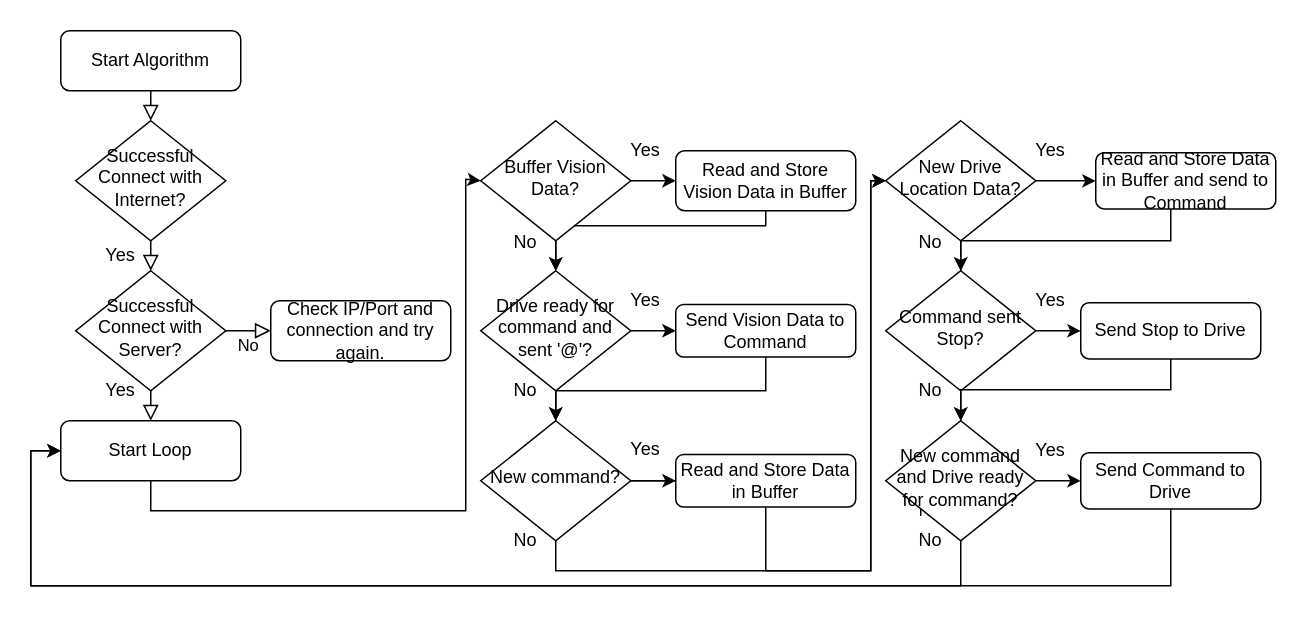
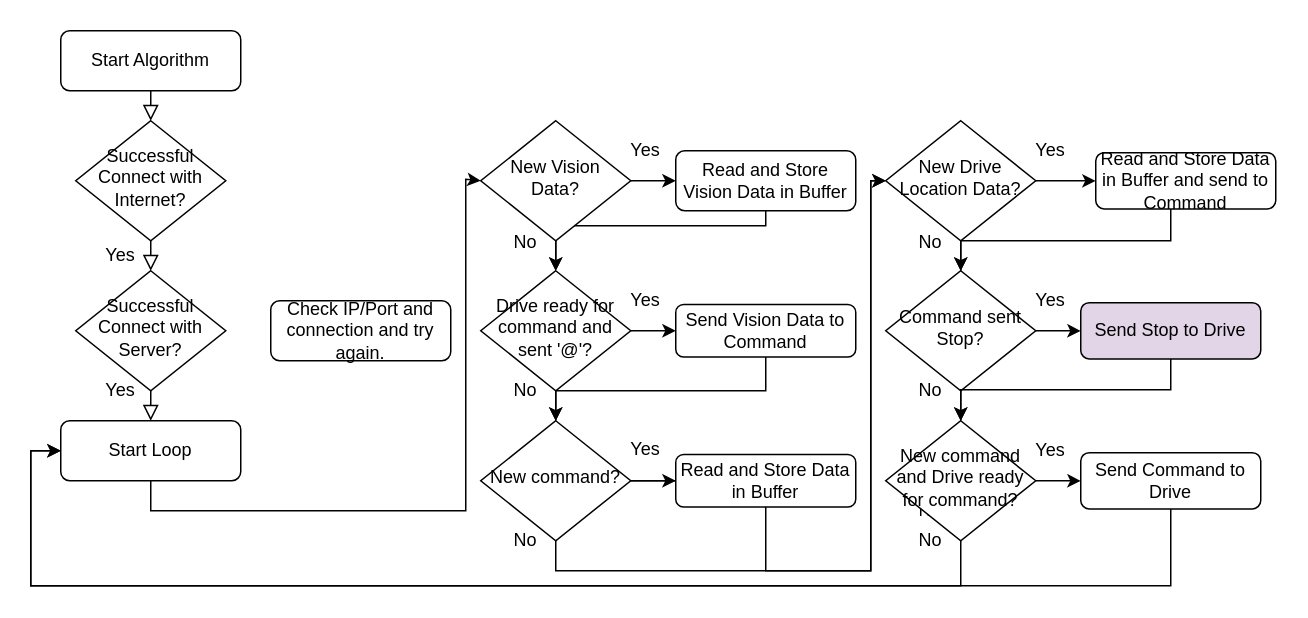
- <mxCell id="15" value="Buffer Vision Data?" style="rhombus;whiteSpace=wrap;html=1;shadow=0;fontFamily=Helvetica;fontSize=12;align=center;strokeWidth=1;spacing=6;spacingTop=-4;" vertex="1" parent="1"><mxGeometry x="320" y="80" width="100" height="80" as="geometry" /></mxCell>
+ <mxCell id="15" value="New Vision Data?" style="rhombus;whiteSpace=wrap;html=1;shadow=0;fontFamily=Helvetica;fontSize=12;align=center;strokeWidth=1;spacing=6;spacingTop=-4;" vertex="1" parent="1"><mxGeometry x="320" y="80" width="100" height="80" as="geometry" /></mxCell>
- <mxCell id="9" value="No" style="edgeStyle=orthogonalEdgeStyle;rounded=0;html=1;jettySize=auto;orthogonalLoop=1;fontSize=11;endArrow=block;endFill=0;endSize=8;strokeWidth=1;shadow=0;labelBackgroundColor=none;exitX=1;exitY=0.5;exitDx=0;exitDy=0;" edge="1" parent="1" target="10" source="7"><mxGeometry y="10" relative="1" as="geometry"><mxPoint as="offset" /><mxPoint x="160" y="300" as="sourcePoint" /></mxGeometry></mxCell>
- <mxCell id="34" value="Send Stop to Drive" style="rounded=1;whiteSpace=wrap;html=1;fontSize=12;glass=0;strokeWidth=1;shadow=0;" vertex="1" parent="1"><mxGeometry x="720" y="201.25" width="120" height="37.5" as="geometry" /></mxCell>
+ <mxCell id="34" value="Send Stop to Drive" style="rounded=1;whiteSpace=wrap;html=1;fontSize=12;glass=0;strokeWidth=1;shadow=0;fillColor=#e1d5e7;" vertex="1" parent="1"><mxGeometry x="720" y="201.25" width="120" height="37.5" as="geometry" /></mxCell>
